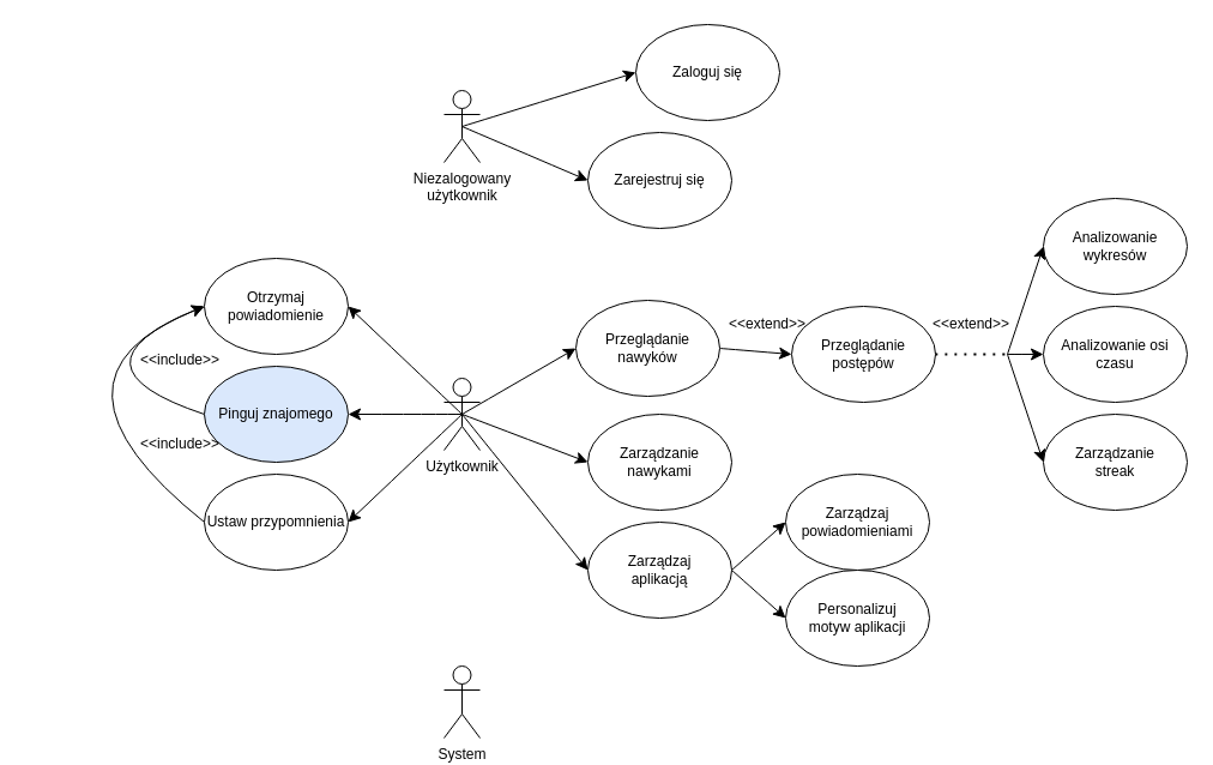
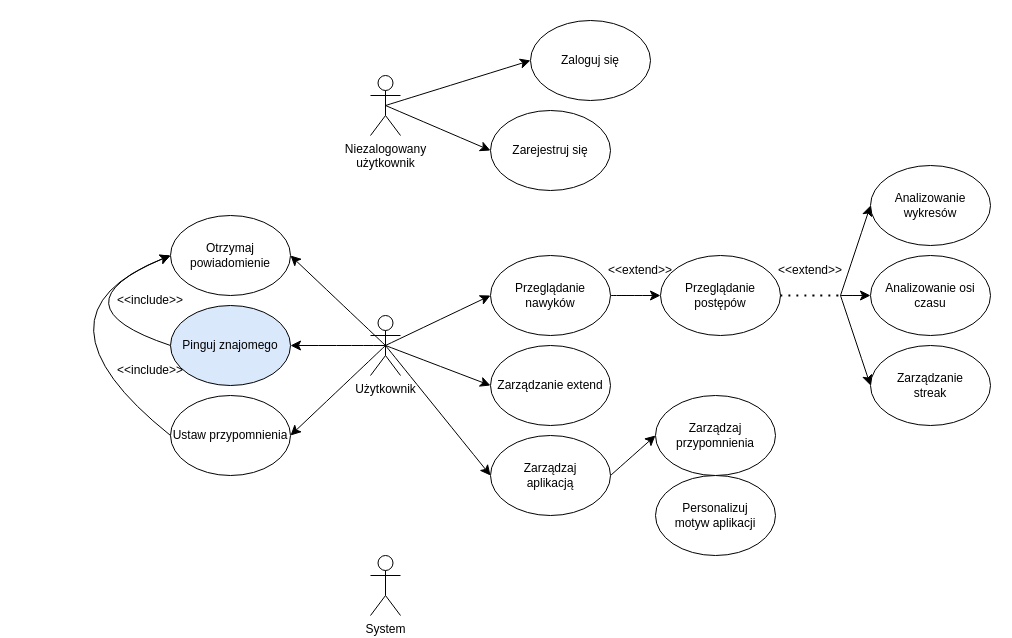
- <mxCell id="10" value="&lt;div&gt;Przeglądanie&lt;/div&gt;&lt;div&gt;nawyków&lt;/div&gt;" style="ellipse;whiteSpace=wrap;html=1;" vertex="1" parent="1"><mxGeometry x="480" y="250" width="120" height="80" as="geometry" /></mxCell>
+ <mxCell id="10" value="&lt;div&gt;Przeglądanie&lt;/div&gt;&lt;div&gt;nawyków&lt;/div&gt;" style="ellipse;whiteSpace=wrap;html=1;" vertex="1" parent="1"><mxGeometry x="490" y="255" width="120" height="80" as="geometry" /></mxCell>
- <mxCell id="20" value="&lt;div&gt;Zarządzanie nawykami&lt;/div&gt;" style="ellipse;whiteSpace=wrap;html=1;" vertex="1" parent="1"><mxGeometry x="490" y="345" width="120" height="80" as="geometry" /></mxCell>
+ <mxCell id="20" value="&lt;div&gt;Zarządzanie extend&lt;/div&gt;" style="ellipse;whiteSpace=wrap;html=1;" vertex="1" parent="1"><mxGeometry x="490" y="345" width="120" height="80" as="geometry" /></mxCell>
- <mxCell id="38" value="Zarządzaj powiadomieniami" style="ellipse;whiteSpace=wrap;html=1;" vertex="1" parent="1"><mxGeometry x="655" y="395" width="120" height="80" as="geometry" /></mxCell>
+ <mxCell id="38" value="Zarządzaj przypomnienia" style="ellipse;whiteSpace=wrap;html=1;" vertex="1" parent="1"><mxGeometry x="655" y="395" width="120" height="80" as="geometry" /></mxCell>
- <mxCell id="36" style="edgeStyle=none;curved=1;rounded=0;orthogonalLoop=1;jettySize=auto;html=1;exitX=1;exitY=0.5;exitDx=0;exitDy=0;entryX=0;entryY=0.5;entryDx=0;entryDy=0;fontSize=12;startSize=8;endSize=8;" edge="1" parent="1" source="37" target="39"><mxGeometry relative="1" as="geometry" /></mxCell>
